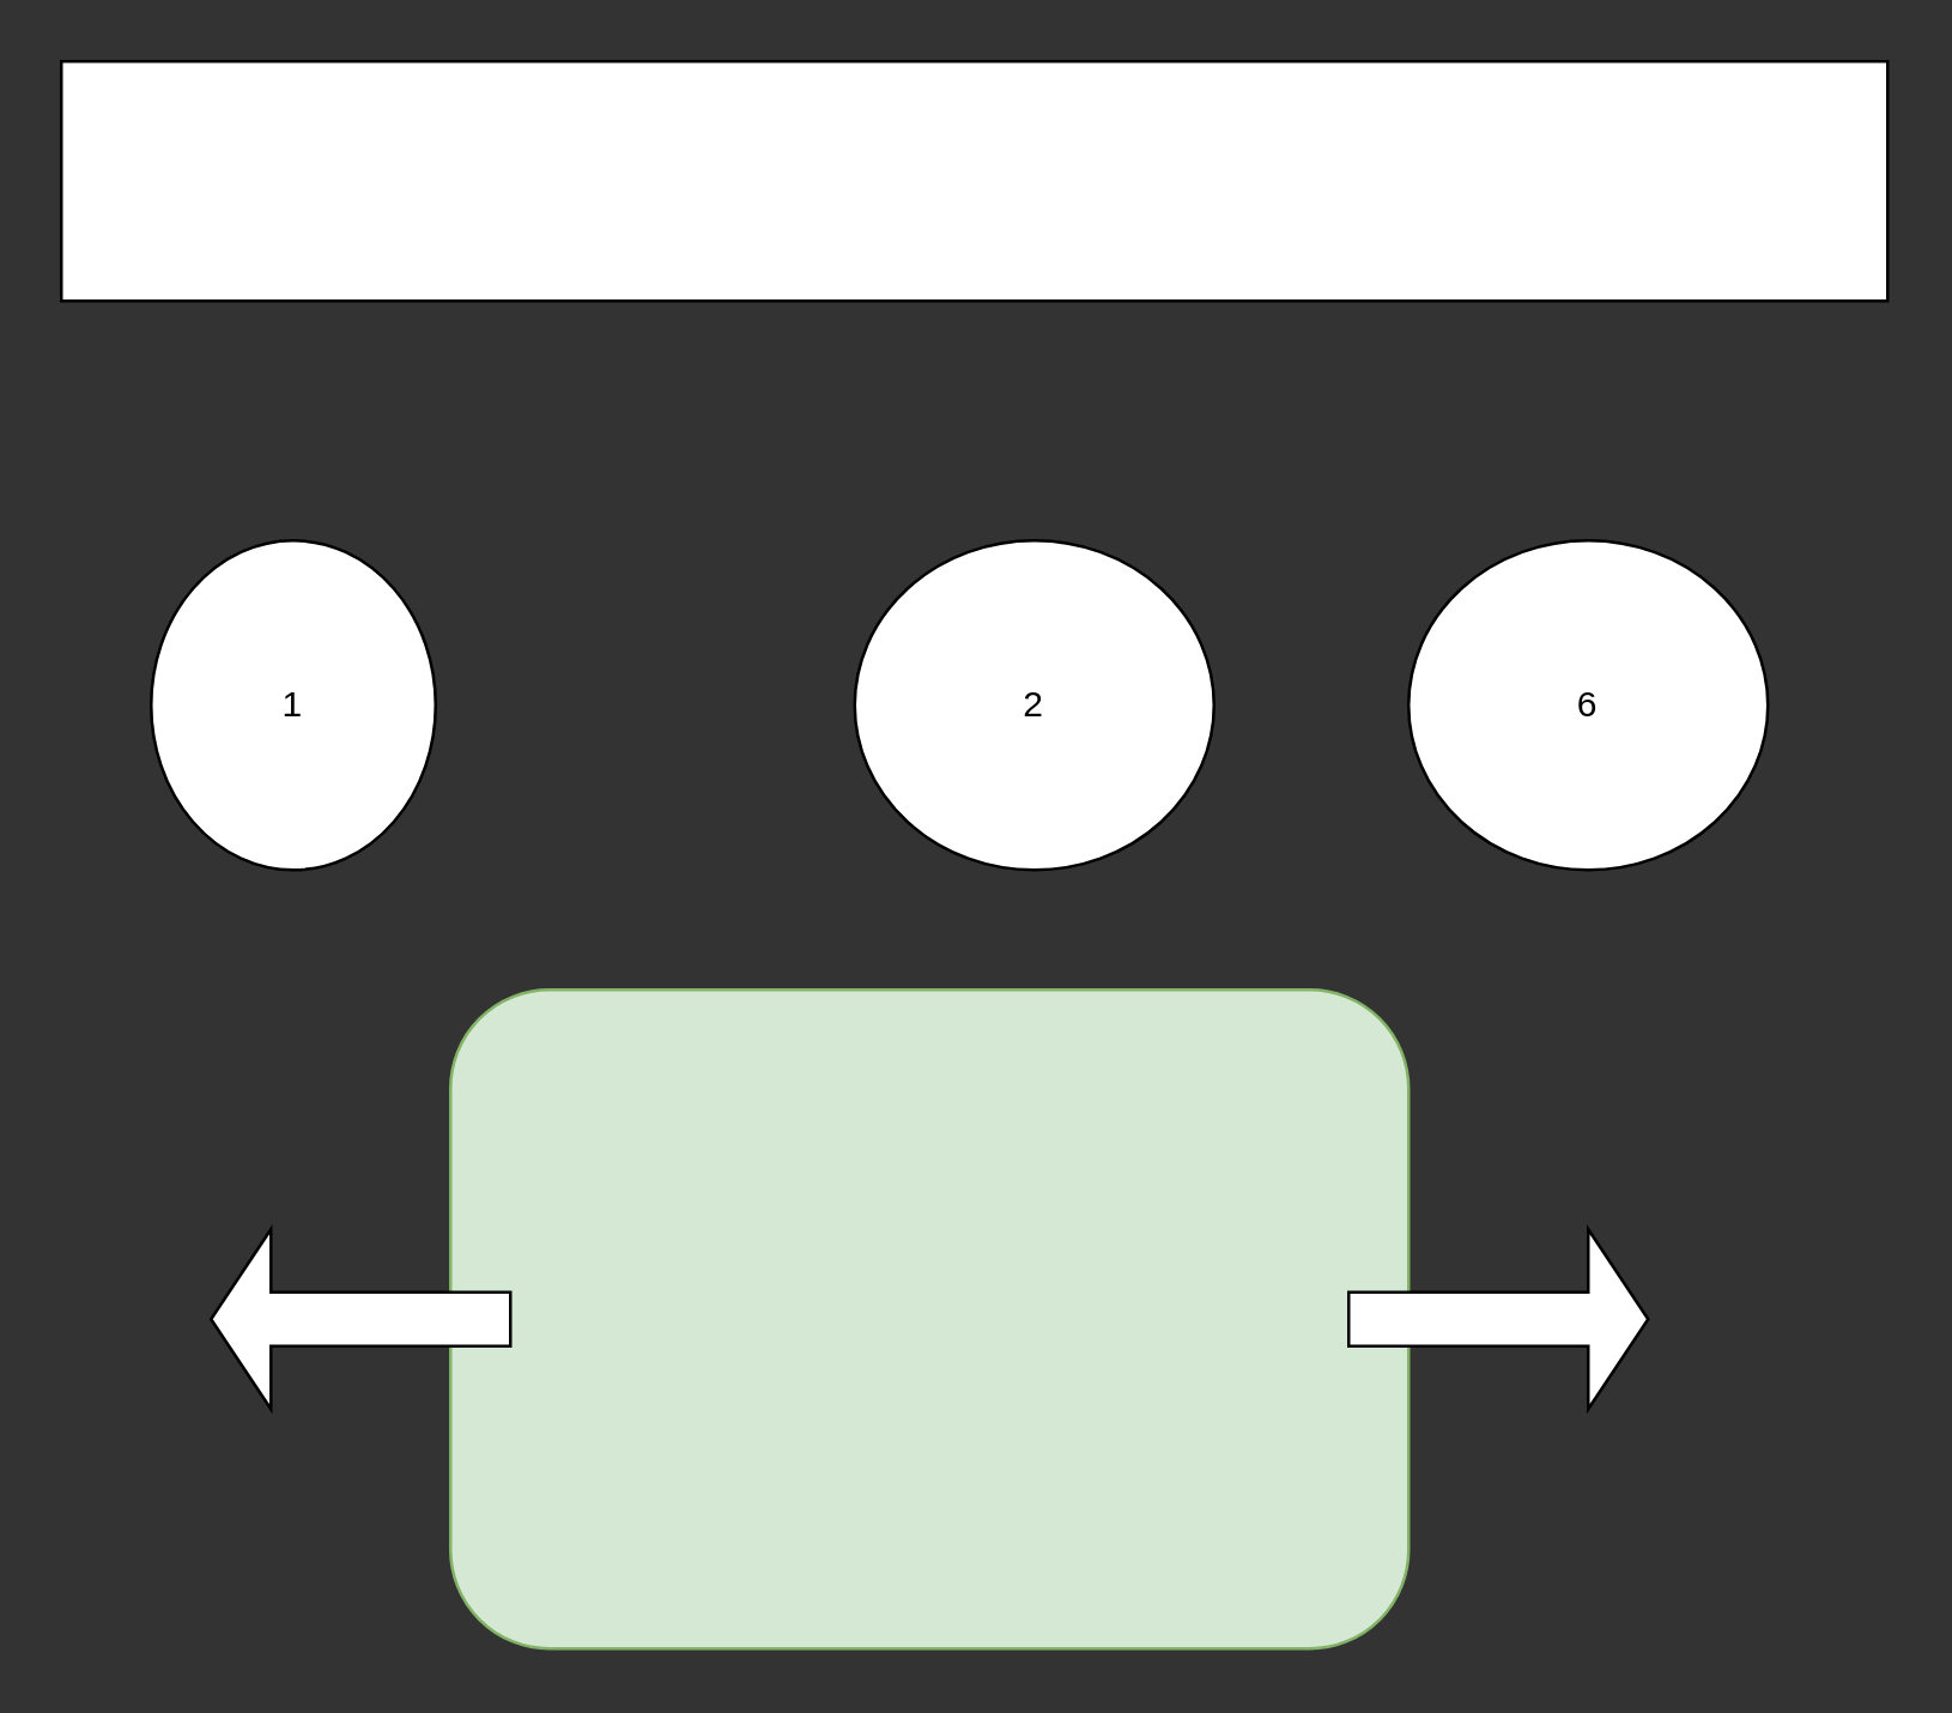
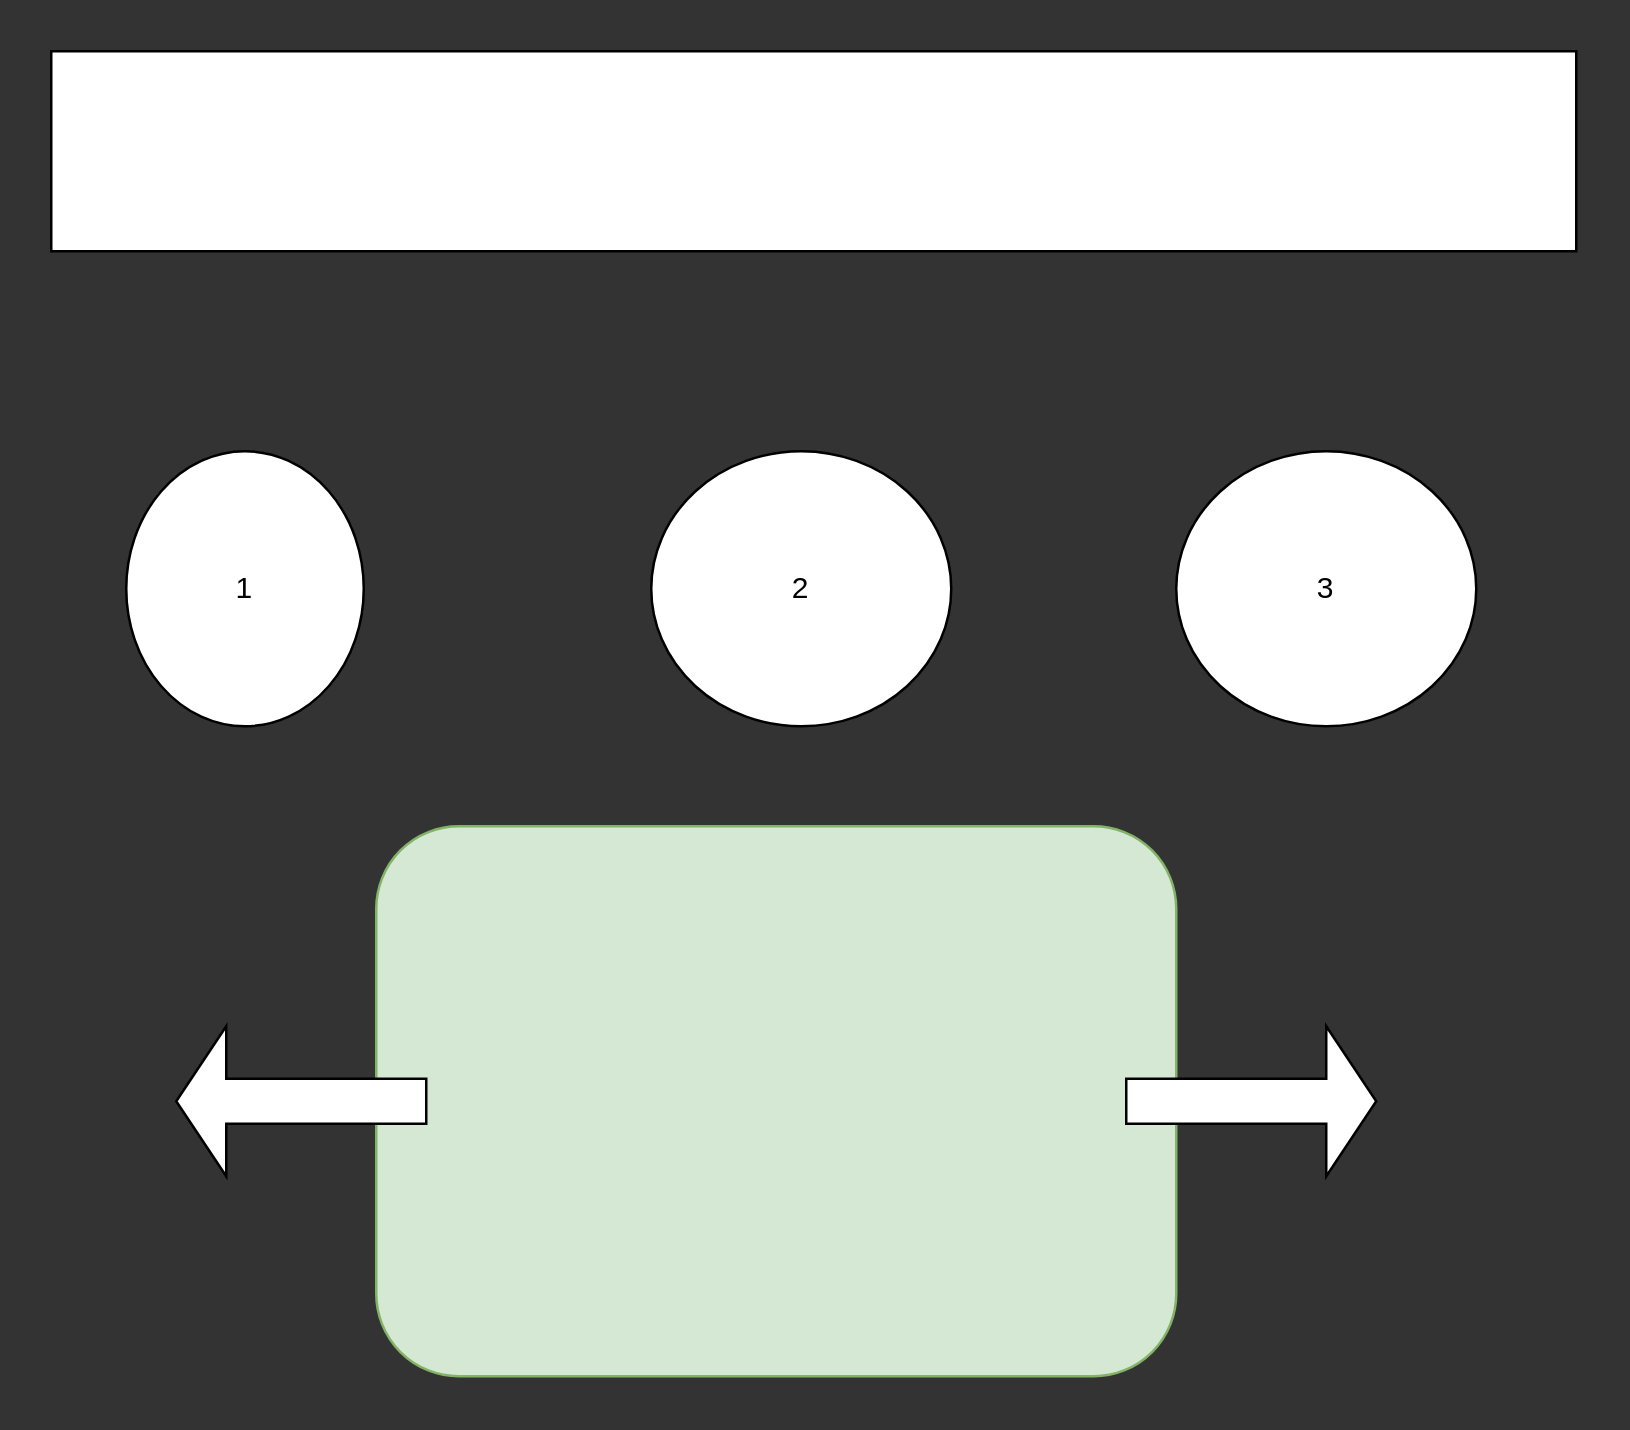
- <mxCell id="4" value="2" style="ellipse;whiteSpace=wrap;html=1;" vertex="1" parent="1"><mxGeometry x="285" y="180" width="120" height="110" as="geometry" /></mxCell>
+ <mxCell id="4" value="2" style="ellipse;whiteSpace=wrap;html=1;" vertex="1" parent="1"><mxGeometry x="260" y="180" width="120" height="110" as="geometry" /></mxCell>
- <mxCell id="5" value="6" style="ellipse;whiteSpace=wrap;html=1;" vertex="1" parent="1"><mxGeometry x="470" y="180" width="120" height="110" as="geometry" /></mxCell>
+ <mxCell id="5" value="3" style="ellipse;whiteSpace=wrap;html=1;" vertex="1" parent="1"><mxGeometry x="470" y="180" width="120" height="110" as="geometry" /></mxCell>
